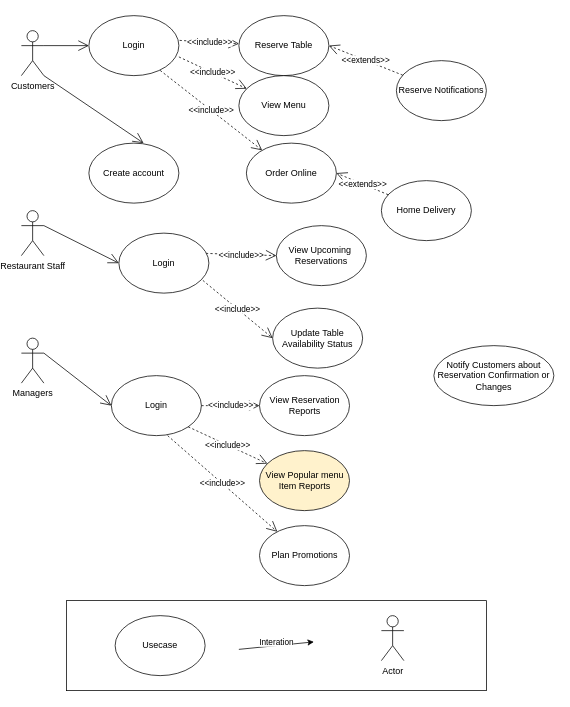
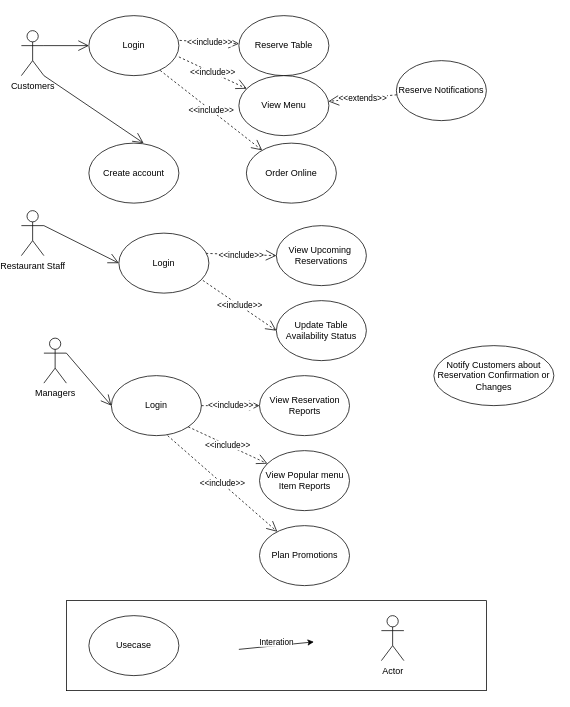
- <mxCell id="17" value="&amp;lt;&amp;lt;extends&amp;gt;&amp;gt;" style="endArrow=open;endSize=12;dashed=1;html=1;rounded=0;entryX=1;entryY=0.5;entryDx=0;entryDy=0;" edge="1" parent="1" source="16" target="8"><mxGeometry width="160" relative="1" as="geometry"><mxPoint x="241" y="93" as="sourcePoint" /><mxPoint x="330" y="63" as="targetPoint" /></mxGeometry></mxCell>
+ <mxCell id="17" value="&amp;lt;&amp;lt;extends&amp;gt;&amp;gt;" style="endArrow=open;endSize=12;dashed=1;html=1;rounded=0;" edge="1" parent="1" source="16" target="9"><mxGeometry width="160" relative="1" as="geometry"><mxPoint x="241" y="93" as="sourcePoint" /><mxPoint x="330" y="63" as="targetPoint" /></mxGeometry></mxCell>
- <mxCell id="19" value="&amp;lt;&amp;lt;extends&amp;gt;&amp;gt;" style="endArrow=open;endSize=12;dashed=1;html=1;rounded=0;entryX=1;entryY=0.5;entryDx=0;entryDy=0;" edge="1" parent="1" source="18" target="10"><mxGeometry width="160" relative="1" as="geometry"><mxPoint x="261" y="313" as="sourcePoint" /><mxPoint x="430" y="240" as="targetPoint" /></mxGeometry></mxCell>
- <mxCell id="18" value="Home Delivery" style="ellipse;whiteSpace=wrap;html=1;" vertex="1" parent="1"><mxGeometry x="500" y="240" width="120" height="80" as="geometry" /></mxCell>
- <mxCell id="21" value="Update Table&lt;br&gt;Availability Status" style="ellipse;whiteSpace=wrap;html=1;" vertex="1" parent="1"><mxGeometry x="355" y="410" width="120" height="80" as="geometry" /></mxCell>
+ <mxCell id="21" value="Update Table&lt;br&gt;Availability Status" style="ellipse;whiteSpace=wrap;html=1;" vertex="1" parent="1"><mxGeometry x="360" y="400" width="120" height="80" as="geometry" /></mxCell>
- <mxCell id="23" value="Managers" style="shape=umlActor;verticalLabelPosition=bottom;verticalAlign=top;html=1;outlineConnect=0;" vertex="1" parent="1"><mxGeometry x="20" y="450" width="30" height="60" as="geometry" /></mxCell>
+ <mxCell id="23" value="Managers" style="shape=umlActor;verticalLabelPosition=bottom;verticalAlign=top;html=1;outlineConnect=0;" vertex="1" parent="1"><mxGeometry x="50" y="450" width="30" height="60" as="geometry" /></mxCell>
- <mxCell id="29" value="View Popular menu&lt;br&gt;Item Reports" style="ellipse;whiteSpace=wrap;html=1;fillColor=#fff2cc;" vertex="1" parent="1"><mxGeometry x="337.5" y="600" width="120" height="80" as="geometry" /></mxCell>
+ <mxCell id="29" value="View Popular menu&lt;br&gt;Item Reports" style="ellipse;whiteSpace=wrap;html=1;" vertex="1" parent="1"><mxGeometry x="337.5" y="600" width="120" height="80" as="geometry" /></mxCell>
- <mxCell id="35" value="Usecase" style="ellipse;whiteSpace=wrap;html=1;" vertex="1" parent="1"><mxGeometry x="145" y="820" width="120" height="80" as="geometry" /></mxCell>
+ <mxCell id="35" value="Usecase" style="ellipse;whiteSpace=wrap;html=1;" vertex="1" parent="1"><mxGeometry x="110" y="820" width="120" height="80" as="geometry" /></mxCell>
